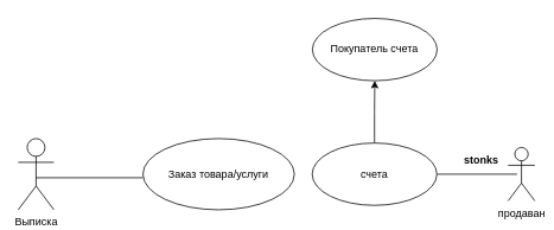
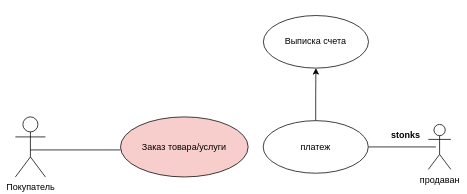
- <mxCell id="8" value="Покупатель счета" style="ellipse;whiteSpace=wrap;html=1;" vertex="1" parent="1"><mxGeometry x="350.286" y="20" width="140" height="70" as="geometry" /></mxCell>
+ <mxCell id="8" value="Выписка счета" style="ellipse;whiteSpace=wrap;html=1;" vertex="1" parent="1"><mxGeometry x="350.286" y="20" width="140" height="70" as="geometry" /></mxCell>
- <mxCell id="3" value="Заказ товара/услуги" style="ellipse;whiteSpace=wrap;html=1;" vertex="1" parent="1"><mxGeometry x="160" y="155" width="170" height="80" as="geometry" /></mxCell>
+ <mxCell id="3" value="Заказ товара/услуги" style="ellipse;whiteSpace=wrap;html=1;fillColor=#f8cecc;" vertex="1" parent="1"><mxGeometry x="160" y="155" width="170" height="80" as="geometry" /></mxCell>
- <mxCell id="5" value="счета" style="ellipse;whiteSpace=wrap;html=1;" vertex="1" parent="1"><mxGeometry x="350" y="160" width="140" height="70" as="geometry" /></mxCell>
+ <mxCell id="5" value="платеж" style="ellipse;whiteSpace=wrap;html=1;" vertex="1" parent="1"><mxGeometry x="350" y="160" width="140" height="70" as="geometry" /></mxCell>
- <mxCell id="2" value="Выписка&lt;br&gt;" style="shape=umlActor;verticalLabelPosition=bottom;labelBackgroundColor=#ffffff;verticalAlign=top;html=1;" vertex="1" parent="1"><mxGeometry x="20" y="155" width="40" height="80" as="geometry" /></mxCell>
+ <mxCell id="2" value="Покупатель&lt;br&gt;" style="shape=umlActor;verticalLabelPosition=bottom;labelBackgroundColor=#ffffff;verticalAlign=top;html=1;" vertex="1" parent="1"><mxGeometry x="20" y="155" width="40" height="80" as="geometry" /></mxCell>
